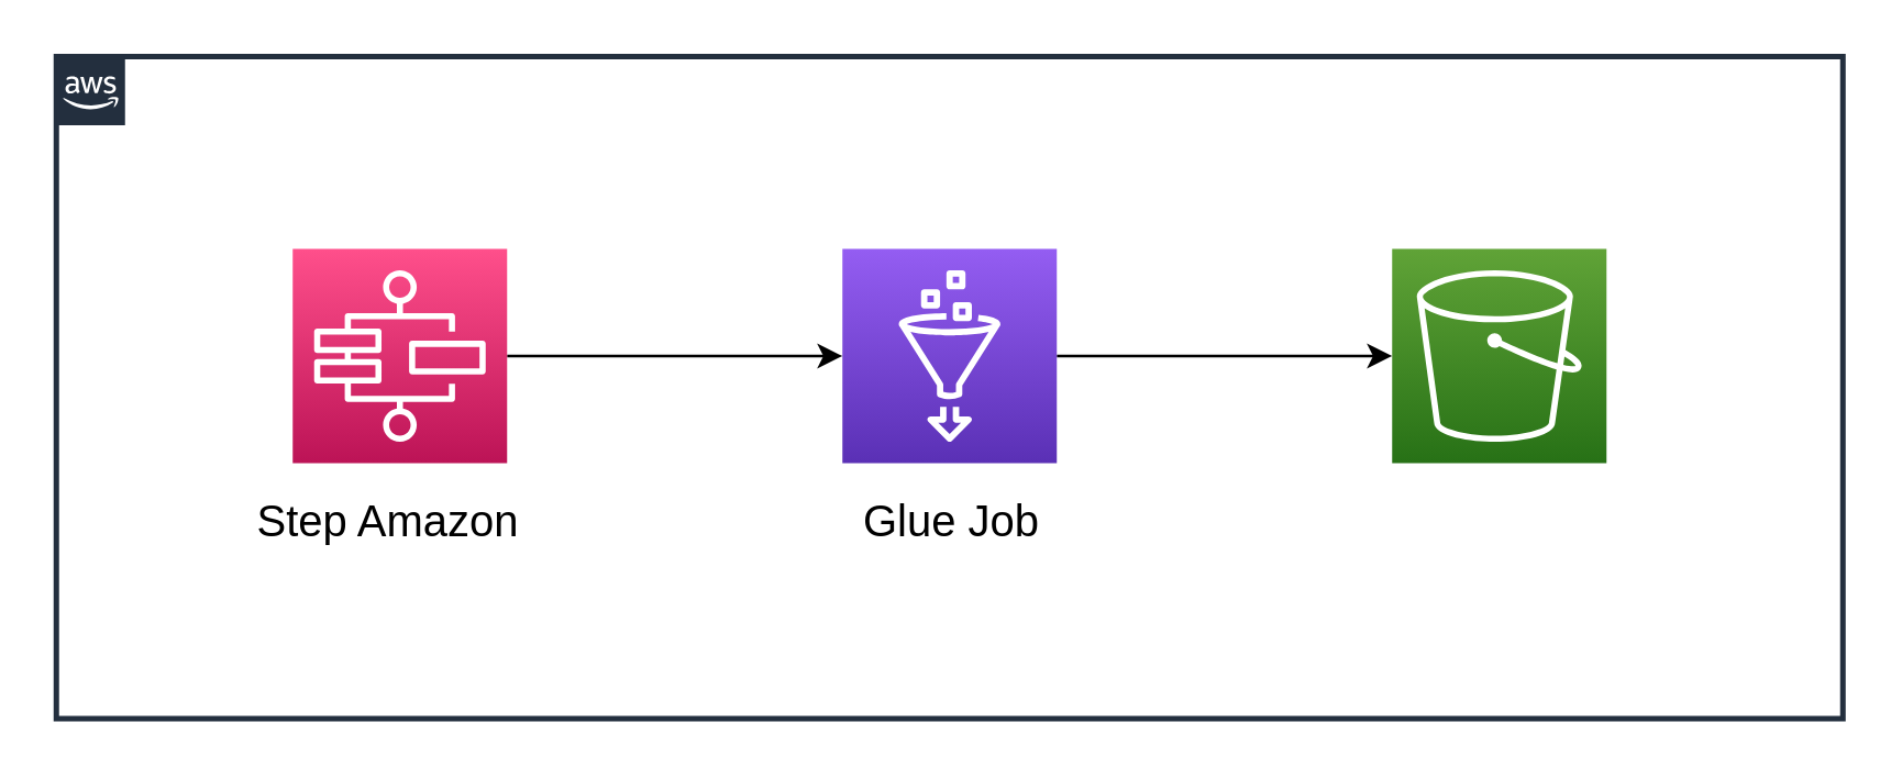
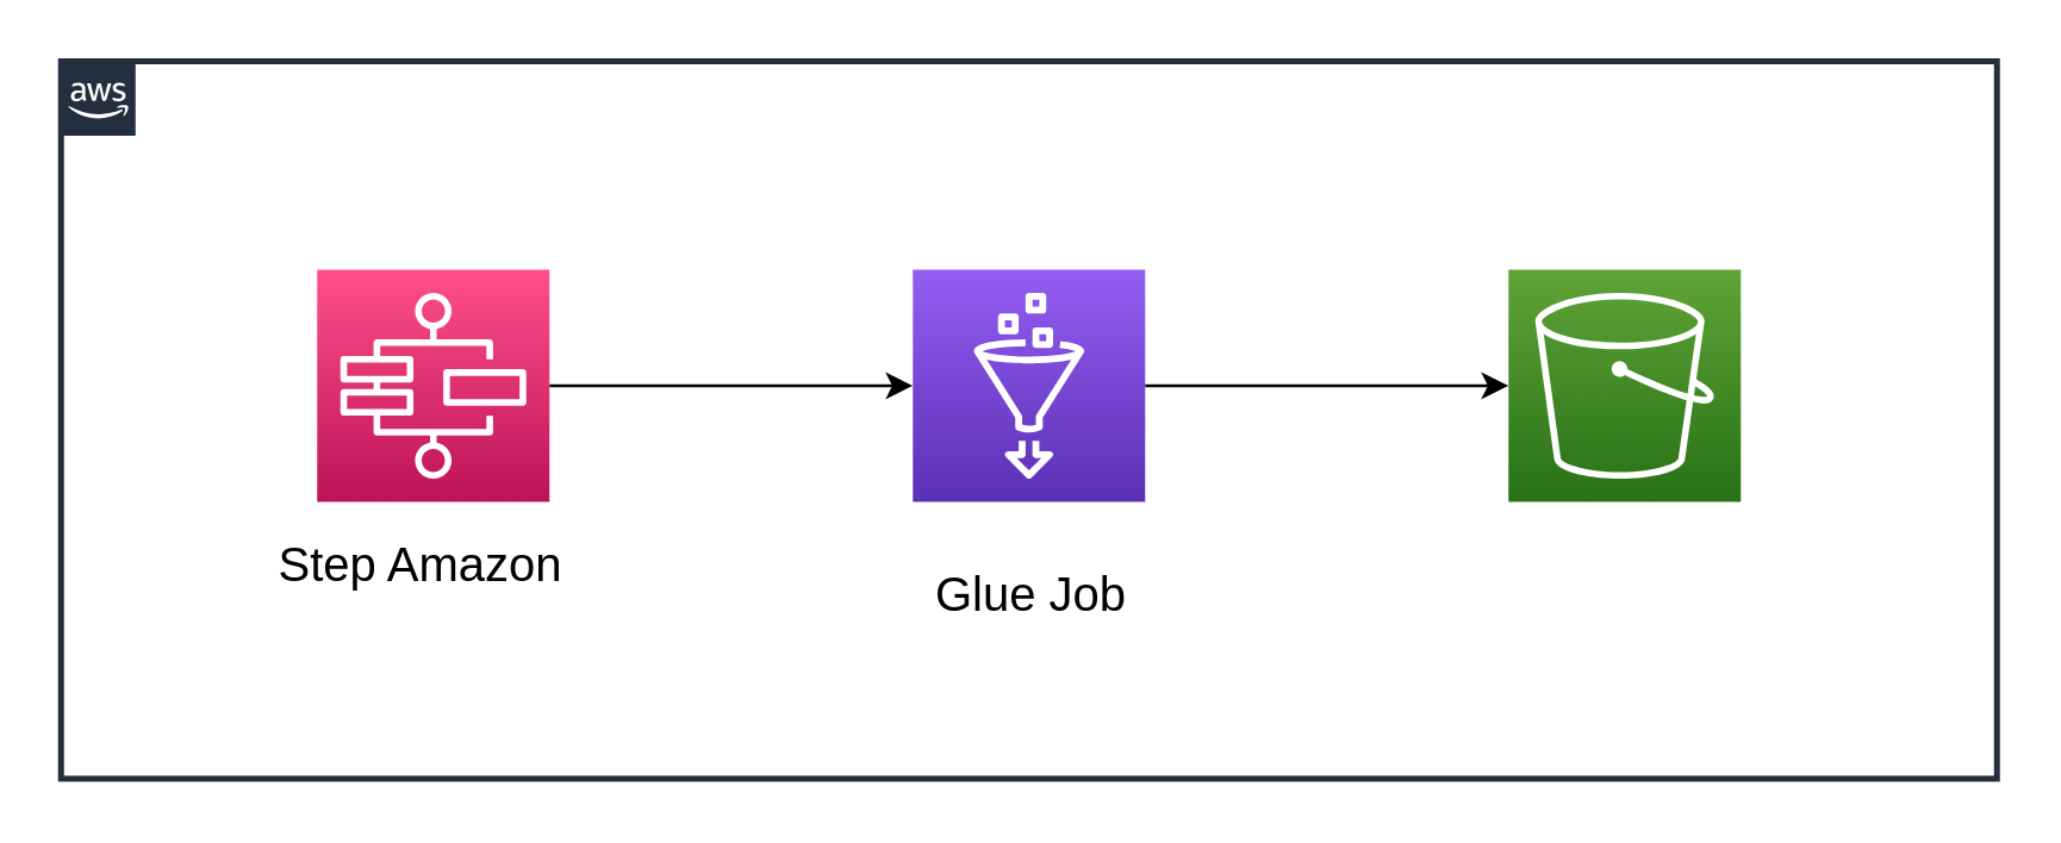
- <mxCell id="8" value="Glue Job" style="text;html=1;strokeColor=none;fillColor=none;align=center;verticalAlign=middle;whiteSpace=wrap;rounded=0;fontSize=16;" parent="1" vertex="1"><mxGeometry x="306" y="168" width="80" height="42" as="geometry" /></mxCell>
+ <mxCell id="8" value="Glue Job" style="text;html=1;strokeColor=none;fillColor=none;align=center;verticalAlign=middle;whiteSpace=wrap;rounded=0;fontSize=16;" parent="1" vertex="1"><mxGeometry x="306" y="178" width="80" height="42" as="geometry" /></mxCell>
